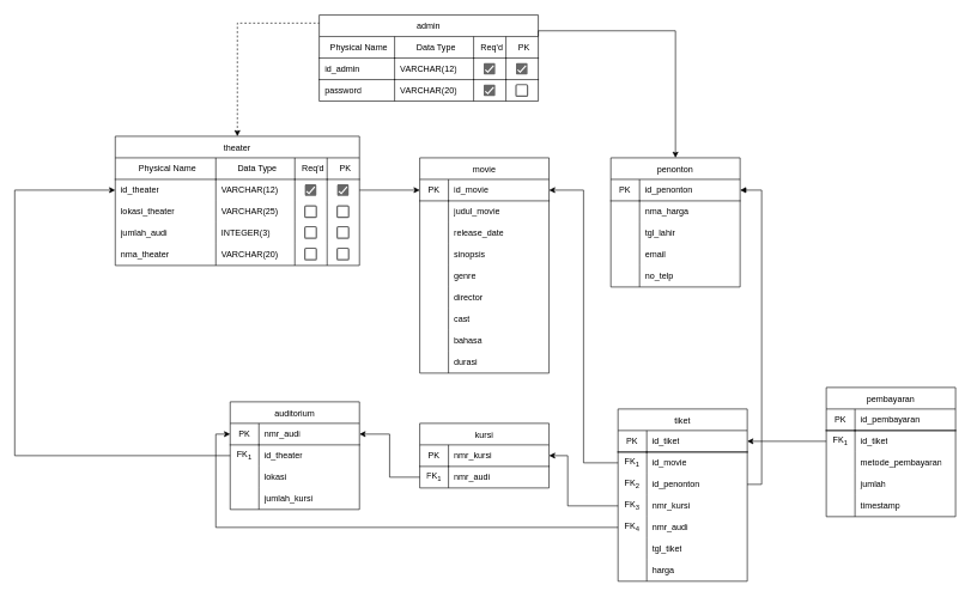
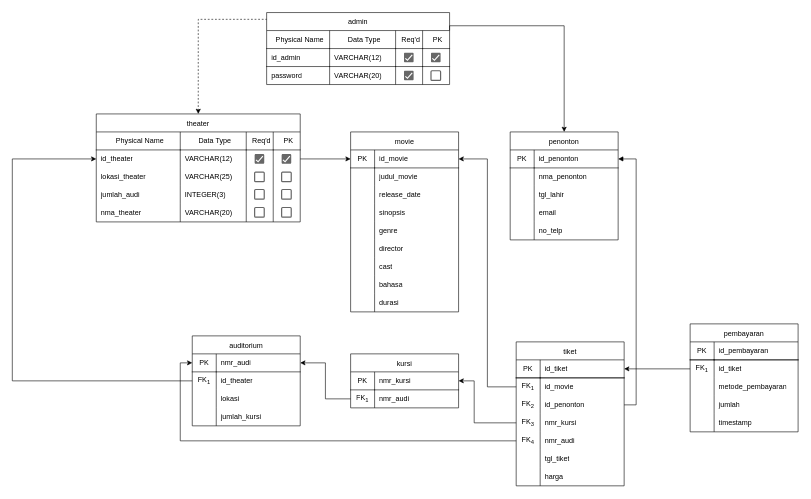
- <mxCell id="100" value="nma_harga" style="shape=partialRectangle;html=1;whiteSpace=wrap;connectable=0;fillColor=none;top=0;left=0;bottom=0;right=0;align=left;spacingLeft=6;overflow=hidden;strokeColor=inherit;fontSize=12;" vertex="1" parent="98"><mxGeometry x="40" width="140" height="30" as="geometry"><mxRectangle width="140" height="30" as="alternateBounds" /></mxGeometry></mxCell>
+ <mxCell id="100" value="nma_penonton" style="shape=partialRectangle;html=1;whiteSpace=wrap;connectable=0;fillColor=none;top=0;left=0;bottom=0;right=0;align=left;spacingLeft=6;overflow=hidden;strokeColor=inherit;fontSize=12;" vertex="1" parent="98"><mxGeometry x="40" width="140" height="30" as="geometry"><mxRectangle width="140" height="30" as="alternateBounds" /></mxGeometry></mxCell>
